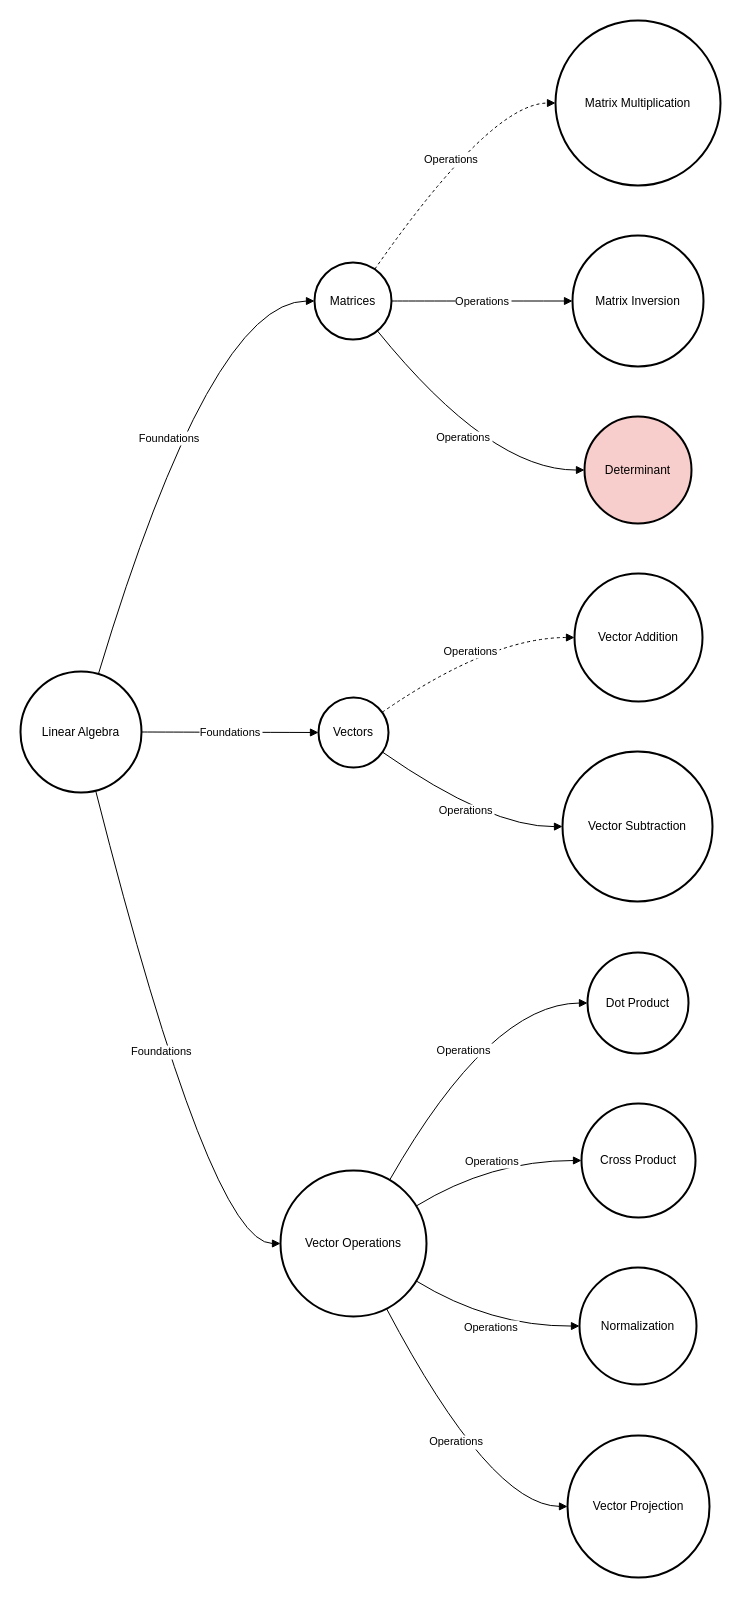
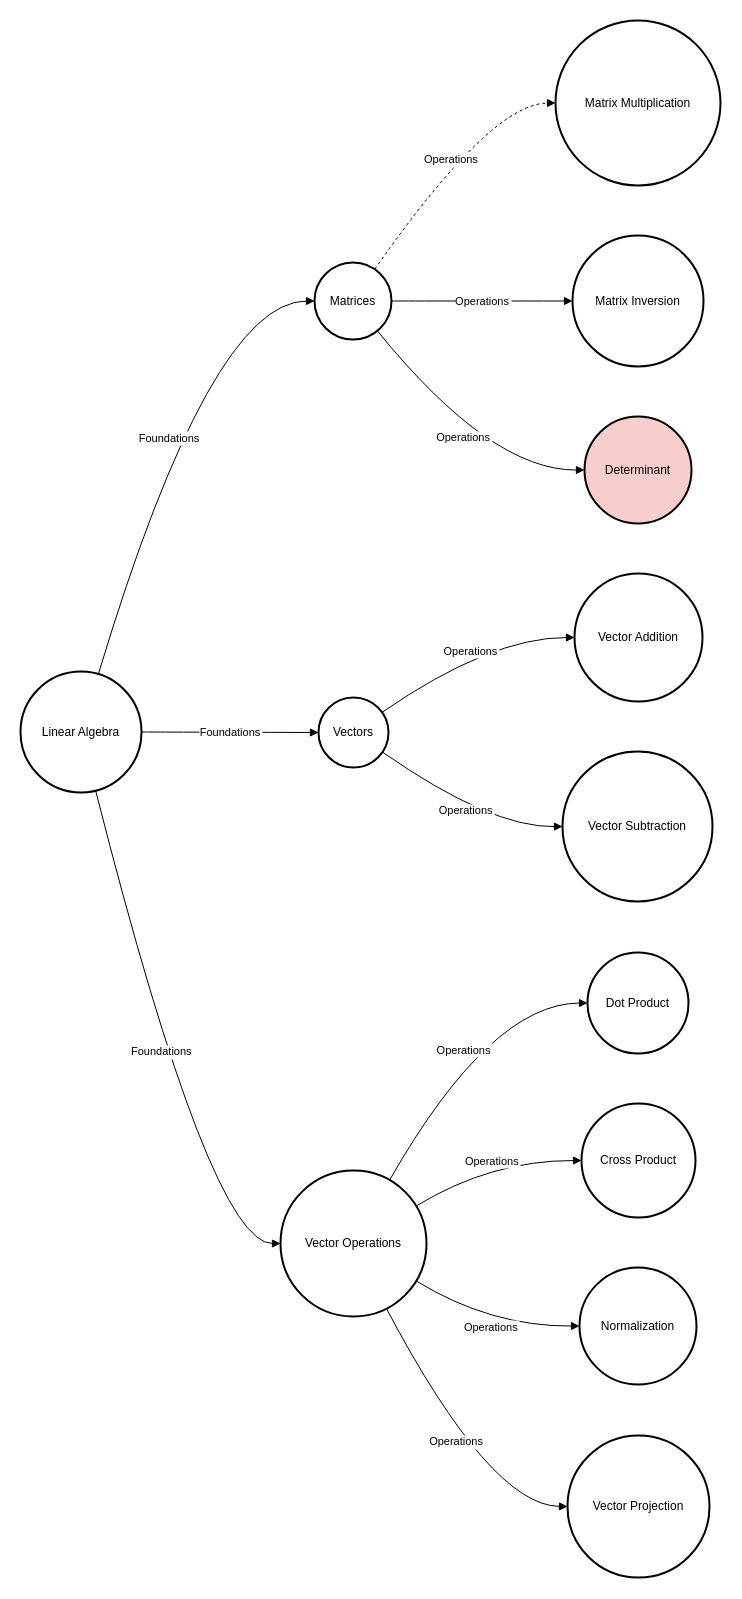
- <mxCell id="21" value="Operations" style="curved=1;startArrow=none;endArrow=block;exitX=0.99;exitY=0.157;entryX=-0.002;entryY=0.502;dashed=1;" edge="1" parent="1" source="4" target="9"><mxGeometry relative="1" as="geometry"><Array as="points"><mxPoint x="490" y="637" /></Array></mxGeometry></mxCell>
+ <mxCell id="21" value="Operations" style="curved=1;startArrow=none;endArrow=block;exitX=0.99;exitY=0.157;entryX=-0.002;entryY=0.502;" edge="1" parent="1" source="4" target="9"><mxGeometry relative="1" as="geometry"><Array as="points"><mxPoint x="490" y="637" /></Array></mxGeometry></mxCell>
